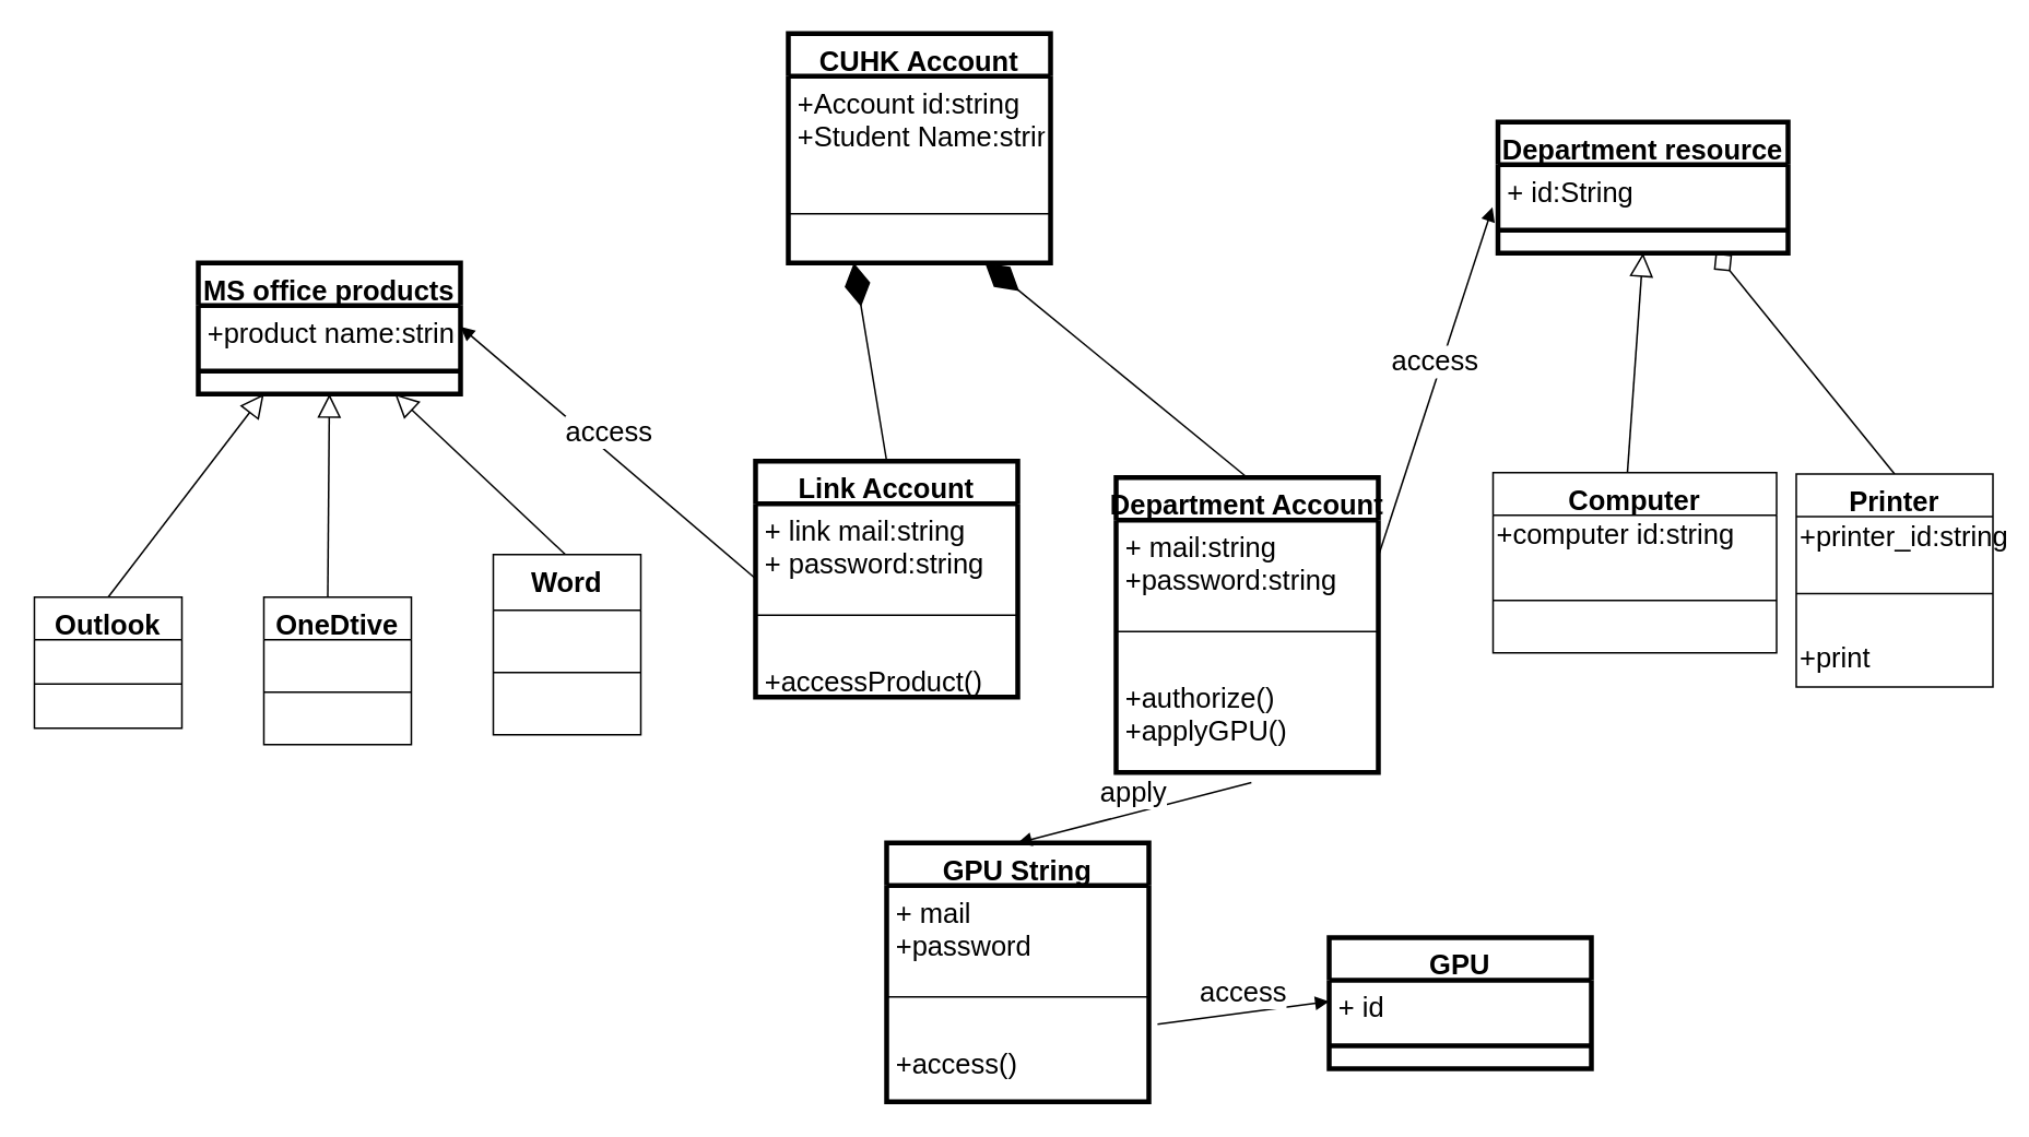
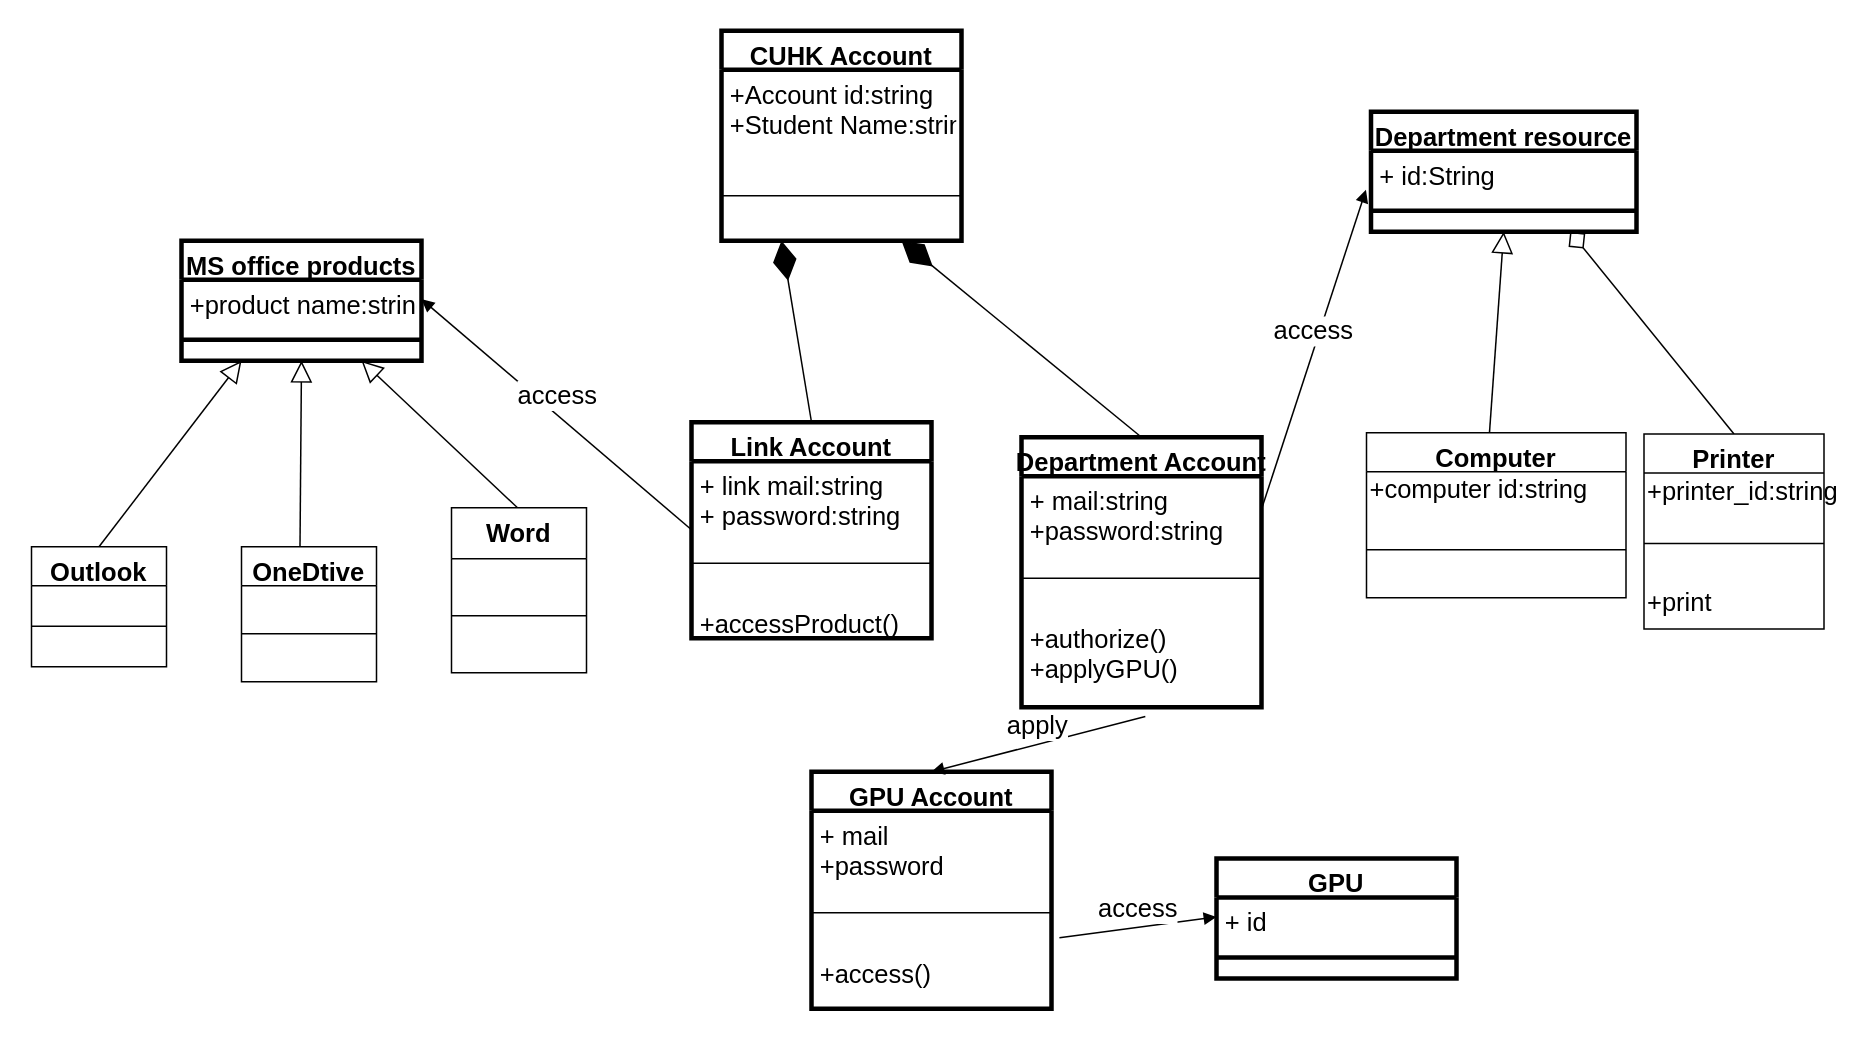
- <mxCell id="41" value="GPU String" style="swimlane;fontStyle=1;align=center;verticalAlign=top;childLayout=stackLayout;horizontal=1;startSize=26;horizontalStack=0;resizeParent=1;resizeParentMax=0;resizeLast=0;collapsible=1;marginBottom=0;strokeWidth=3;fontSize=17;" vertex="1" parent="1"><mxGeometry x="540.5" y="514" width="160" height="158" as="geometry" /></mxCell>
+ <mxCell id="41" value="GPU Account" style="swimlane;fontStyle=1;align=center;verticalAlign=top;childLayout=stackLayout;horizontal=1;startSize=26;horizontalStack=0;resizeParent=1;resizeParentMax=0;resizeLast=0;collapsible=1;marginBottom=0;strokeWidth=3;fontSize=17;" vertex="1" parent="1"><mxGeometry x="540.5" y="514" width="160" height="158" as="geometry" /></mxCell>
